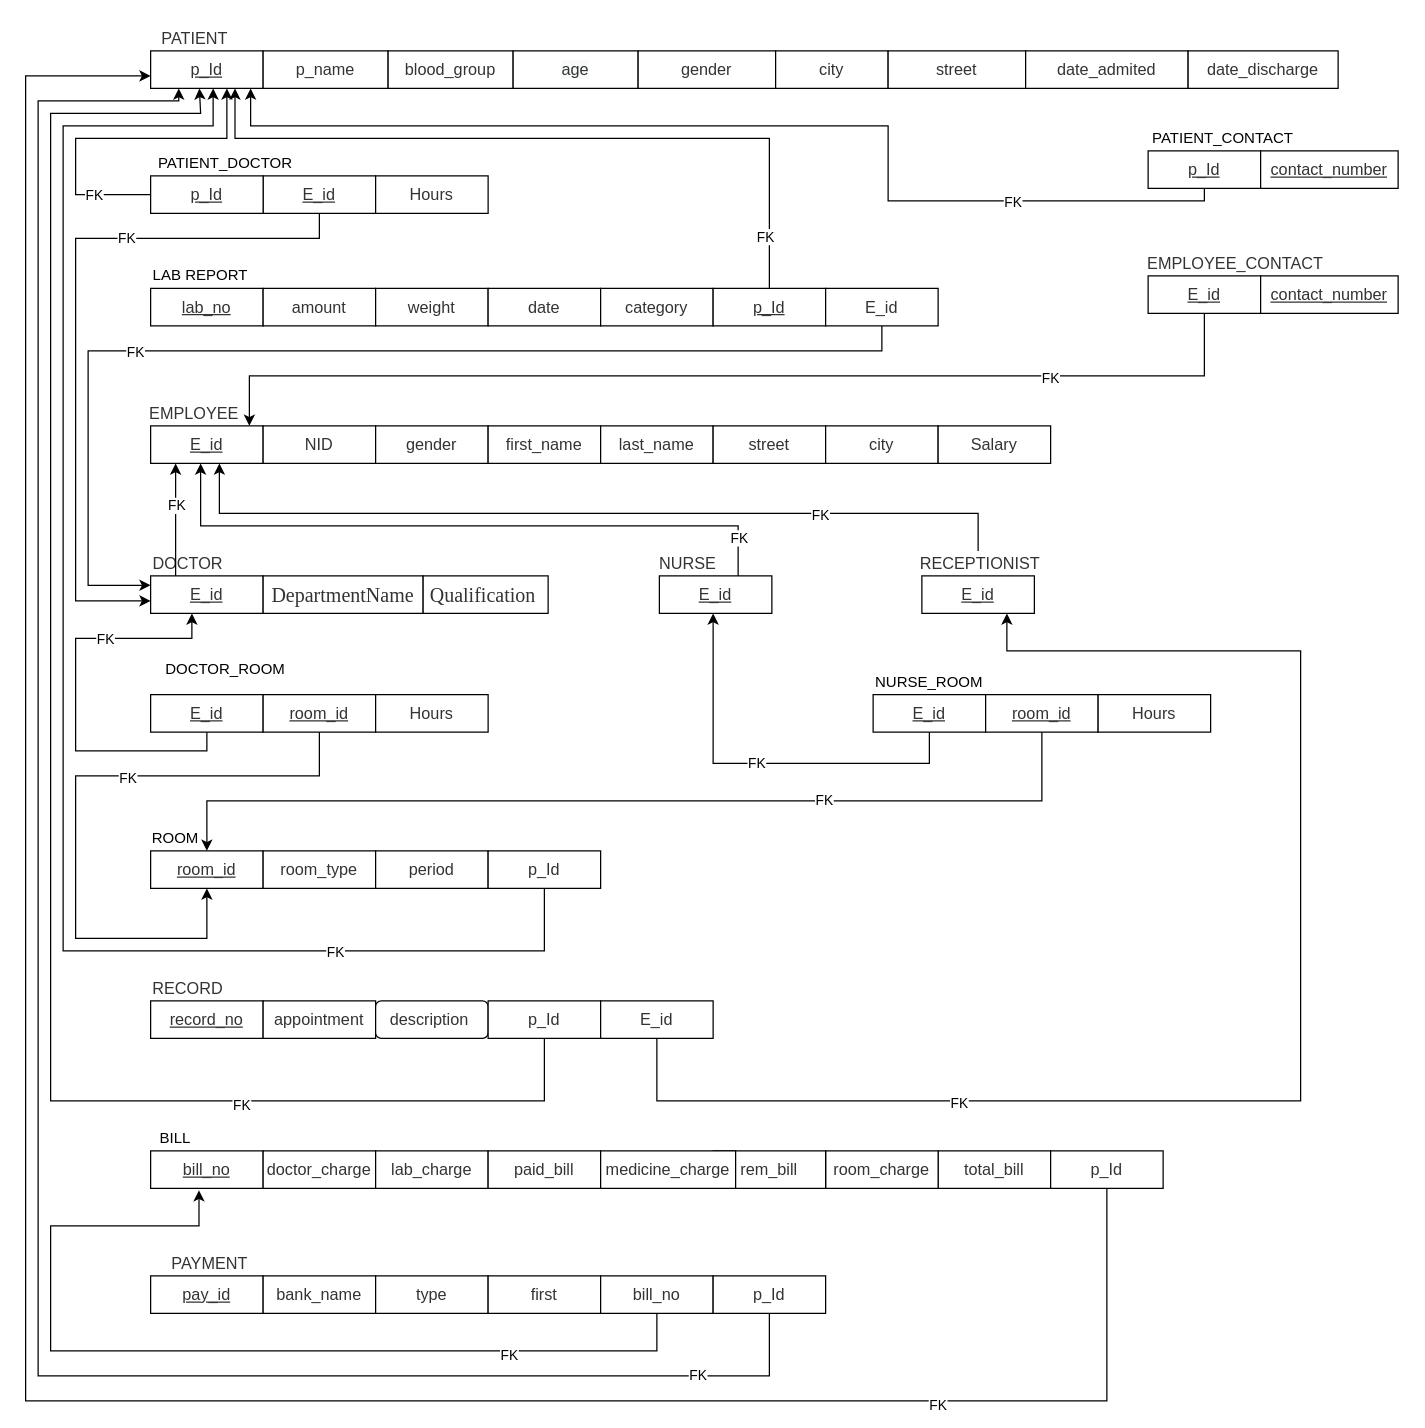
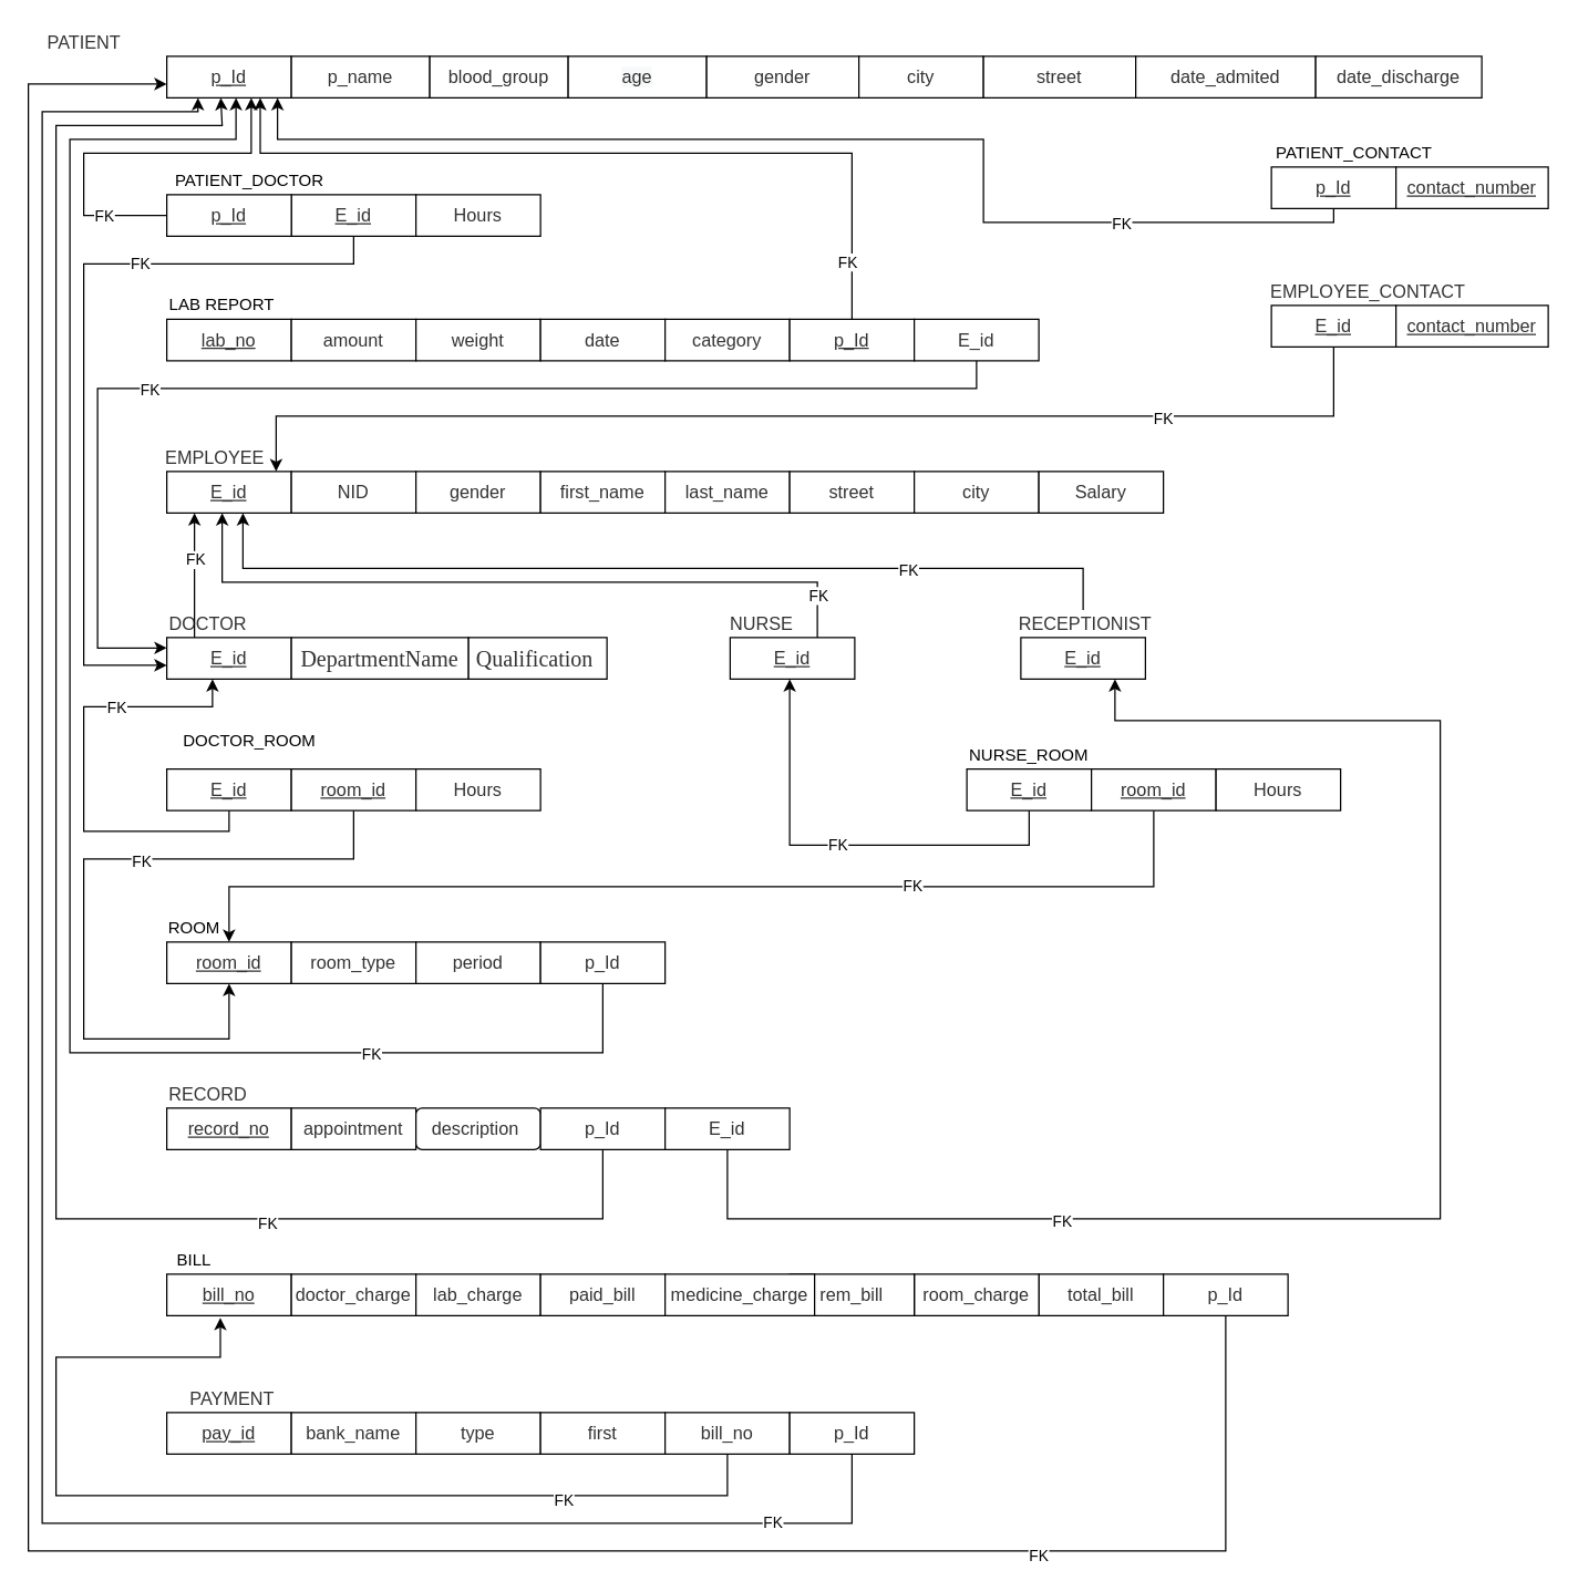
- <mxCell id="2" value="&lt;span style=&quot;color: rgb(51 , 51 , 51) ; font-size: 13px&quot;&gt;PATIENT&lt;/span&gt;" style="text;html=1;align=center;verticalAlign=middle;resizable=0;points=[];autosize=1;" parent="1" vertex="1"><mxGeometry x="120" y="20" width="70" height="20" as="geometry" /></mxCell>
+ <mxCell id="2" value="&lt;span style=&quot;color: rgb(51 , 51 , 51) ; font-size: 13px&quot;&gt;PATIENT&lt;/span&gt;" style="text;html=1;align=center;verticalAlign=middle;resizable=0;points=[];autosize=1;" parent="1" vertex="1"><mxGeometry x="25" y="20" width="70" height="20" as="geometry" /></mxCell>
